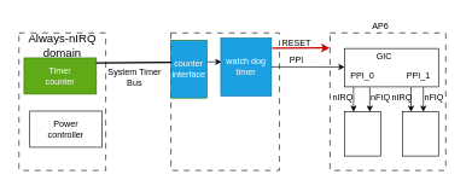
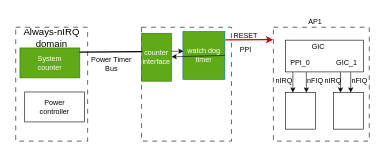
- <mxCell id="8" value="AP6" style="text;html=1;strokeColor=none;fillColor=none;align=center;verticalAlign=middle;whiteSpace=wrap;rounded=0;" parent="1" vertex="1"><mxGeometry x="495" y="20.5" width="60" height="30" as="geometry" /></mxCell>
+ <mxCell id="8" value="AP1" style="text;html=1;strokeColor=none;fillColor=none;align=center;verticalAlign=middle;whiteSpace=wrap;rounded=0;" parent="1" vertex="1"><mxGeometry x="495" y="20.5" width="60" height="30" as="geometry" /></mxCell>
- <mxCell id="12" value="watch dog&lt;br&gt;timer" style="rounded=0;whiteSpace=wrap;html=1;fillColor=#1ba1e2;fontColor=#ffffff;strokeColor=#006EAF;" parent="1" vertex="1"><mxGeometry x="304" y="52" width="70" height="80" as="geometry" /></mxCell>
+ <mxCell id="12" value="watch dog&lt;br&gt;timer" style="rounded=0;whiteSpace=wrap;html=1;fillColor=#60a917;fontColor=#ffffff;strokeColor=#006EAF;" parent="1" vertex="1"><mxGeometry x="304" y="52" width="70" height="80" as="geometry" /></mxCell>
- <mxCell id="13" value="" style="endArrow=classic;html=1;rounded=0;exitX=1;exitY=0.5;exitDx=0;exitDy=0;entryX=0.004;entryY=0.087;entryDx=0;entryDy=0;entryPerimeter=0;" edge="1" parent="1" source="12" target="11"><mxGeometry width="50" height="50" relative="1" as="geometry"><mxPoint x="375" y="112" as="sourcePoint" /><mxPoint x="455" y="92" as="targetPoint" /></mxGeometry></mxCell>
+ <mxCell id="13" value="" style="endArrow=classic;html=1;rounded=0;exitX=1;exitY=0.5;exitDx=0;exitDy=0;" edge="1" parent="1" source="12" target="16"><mxGeometry width="50" height="50" relative="1" as="geometry"><mxPoint x="375" y="112" as="sourcePoint" /><mxPoint x="455" y="92" as="targetPoint" /></mxGeometry></mxCell>
- <mxCell id="16" value="counter&lt;br&gt;interface" style="rounded=0;whiteSpace=wrap;html=1;fillColor=#1ba1e2;fontColor=#ffffff;strokeColor=#2D7600;" vertex="1" parent="1"><mxGeometry x="235" y="55" width="50" height="80" as="geometry" /></mxCell>
+ <mxCell id="16" value="counter&lt;br&gt;interface" style="rounded=0;whiteSpace=wrap;html=1;fillColor=#60a917;fontColor=#ffffff;strokeColor=#2D7600;" vertex="1" parent="1"><mxGeometry x="235" y="55" width="50" height="80" as="geometry" /></mxCell>
- <mxCell id="3" value="Timer&lt;br&gt;counter" style="rounded=0;whiteSpace=wrap;html=1;fillColor=#60a917;fontColor=#ffffff;strokeColor=#2D7600;" parent="1" vertex="1"><mxGeometry x="32" y="79.5" width="100" height="50" as="geometry" /></mxCell>
+ <mxCell id="3" value="System&lt;br&gt;counter" style="rounded=0;whiteSpace=wrap;html=1;fillColor=#60a917;fontColor=#ffffff;strokeColor=#2D7600;" parent="1" vertex="1"><mxGeometry x="32" y="79.5" width="100" height="50" as="geometry" /></mxCell>
- <mxCell id="23" value="PPI_1" style="text;html=1;strokeColor=none;fillColor=none;align=center;verticalAlign=middle;whiteSpace=wrap;rounded=0;" vertex="1" parent="1"><mxGeometry x="550" y="89.5" width="55" height="30" as="geometry" /></mxCell>
+ <mxCell id="23" value="GIC_1" style="text;html=1;strokeColor=none;fillColor=none;align=center;verticalAlign=middle;whiteSpace=wrap;rounded=0;" vertex="1" parent="1"><mxGeometry x="550" y="89.5" width="55" height="30" as="geometry" /></mxCell>
- <mxCell id="18" value="System Timer&lt;br&gt;Bus" style="text;html=1;strokeColor=none;fillColor=none;align=center;verticalAlign=middle;whiteSpace=wrap;rounded=0;" vertex="1" parent="1"><mxGeometry x="125" y="92" width="120" height="30" as="geometry" /></mxCell>
+ <mxCell id="18" value="Power Timer&lt;br&gt;Bus" style="text;html=1;strokeColor=none;fillColor=none;align=center;verticalAlign=middle;whiteSpace=wrap;rounded=0;" vertex="1" parent="1"><mxGeometry x="125" y="92" width="120" height="30" as="geometry" /></mxCell>
